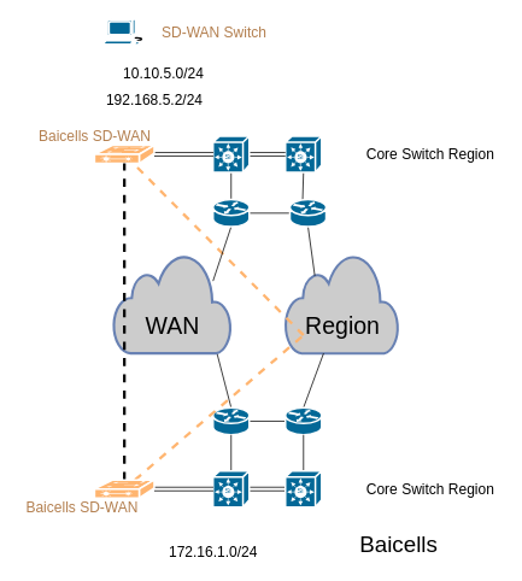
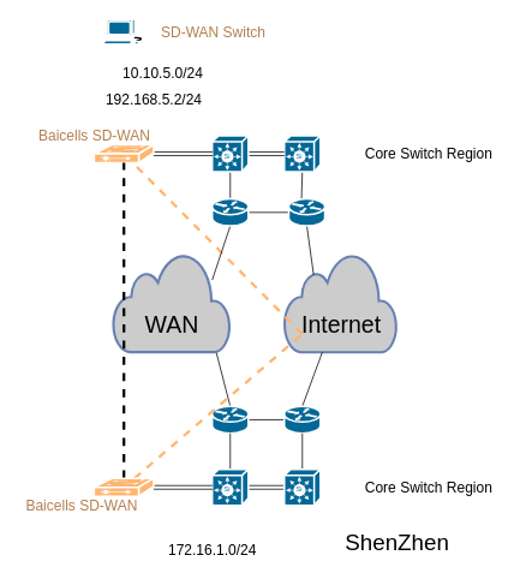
- <mxCell id="32" value="&lt;span style=&quot;font-size: 26px&quot;&gt;Region&lt;/span&gt;" style="text;html=1;resizable=0;autosize=1;align=center;verticalAlign=middle;points=[];fillColor=none;strokeColor=none;rounded=0;" vertex="1" parent="1"><mxGeometry x="327.5" y="350" width="100" height="20" as="geometry" /></mxCell>
+ <mxCell id="32" value="&lt;span style=&quot;font-size: 26px&quot;&gt;Internet&lt;/span&gt;" style="text;html=1;resizable=0;autosize=1;align=center;verticalAlign=middle;points=[];fillColor=none;strokeColor=none;rounded=0;" vertex="1" parent="1"><mxGeometry x="327.5" y="350" width="100" height="20" as="geometry" /></mxCell>
- <mxCell id="33" value="&lt;span style=&quot;font-size: 25px&quot;&gt;Baicells&lt;/span&gt;" style="text;html=1;resizable=0;autosize=1;align=center;verticalAlign=middle;points=[];fillColor=none;strokeColor=none;rounded=0;" vertex="1" parent="1"><mxGeometry x="375" y="590" width="130" height="20" as="geometry" /></mxCell>
+ <mxCell id="33" value="&lt;span style=&quot;font-size: 25px&quot;&gt;ShenZhen&lt;/span&gt;" style="text;html=1;resizable=0;autosize=1;align=center;verticalAlign=middle;points=[];fillColor=none;strokeColor=none;rounded=0;" vertex="1" parent="1"><mxGeometry x="375" y="590" width="130" height="20" as="geometry" /></mxCell>
